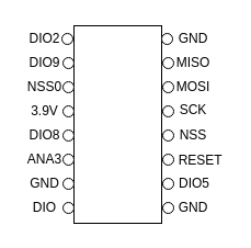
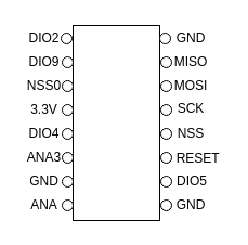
- <mxCell id="6" value="3.9V" style="text;html=1;align=center;verticalAlign=middle;resizable=0;points=[];autosize=1;strokeColor=none;fillColor=none;" parent="1" vertex="1"><mxGeometry x="20" y="91" width="40" height="20" as="geometry" /></mxCell>
+ <mxCell id="6" value="3.3V" style="text;html=1;align=center;verticalAlign=middle;resizable=0;points=[];autosize=1;strokeColor=none;fillColor=none;" parent="1" vertex="1"><mxGeometry x="20" y="91" width="40" height="20" as="geometry" /></mxCell>
- <mxCell id="7" value="DIO8" style="text;html=1;align=center;verticalAlign=middle;resizable=0;points=[];autosize=1;strokeColor=none;fillColor=none;" parent="1" vertex="1"><mxGeometry x="20" y="113" width="40" height="20" as="geometry" /></mxCell>
+ <mxCell id="7" value="DIO4" style="text;html=1;align=center;verticalAlign=middle;resizable=0;points=[];autosize=1;strokeColor=none;fillColor=none;" parent="1" vertex="1"><mxGeometry x="20" y="113" width="40" height="20" as="geometry" /></mxCell>
- <mxCell id="10" value="DIO" style="text;html=1;align=center;verticalAlign=middle;resizable=0;points=[];autosize=1;strokeColor=none;fillColor=none;" parent="1" vertex="1"><mxGeometry x="20" y="179" width="40" height="20" as="geometry" /></mxCell>
+ <mxCell id="10" value="ANA" style="text;html=1;align=center;verticalAlign=middle;resizable=0;points=[];autosize=1;strokeColor=none;fillColor=none;" parent="1" vertex="1"><mxGeometry x="20" y="179" width="40" height="20" as="geometry" /></mxCell>
